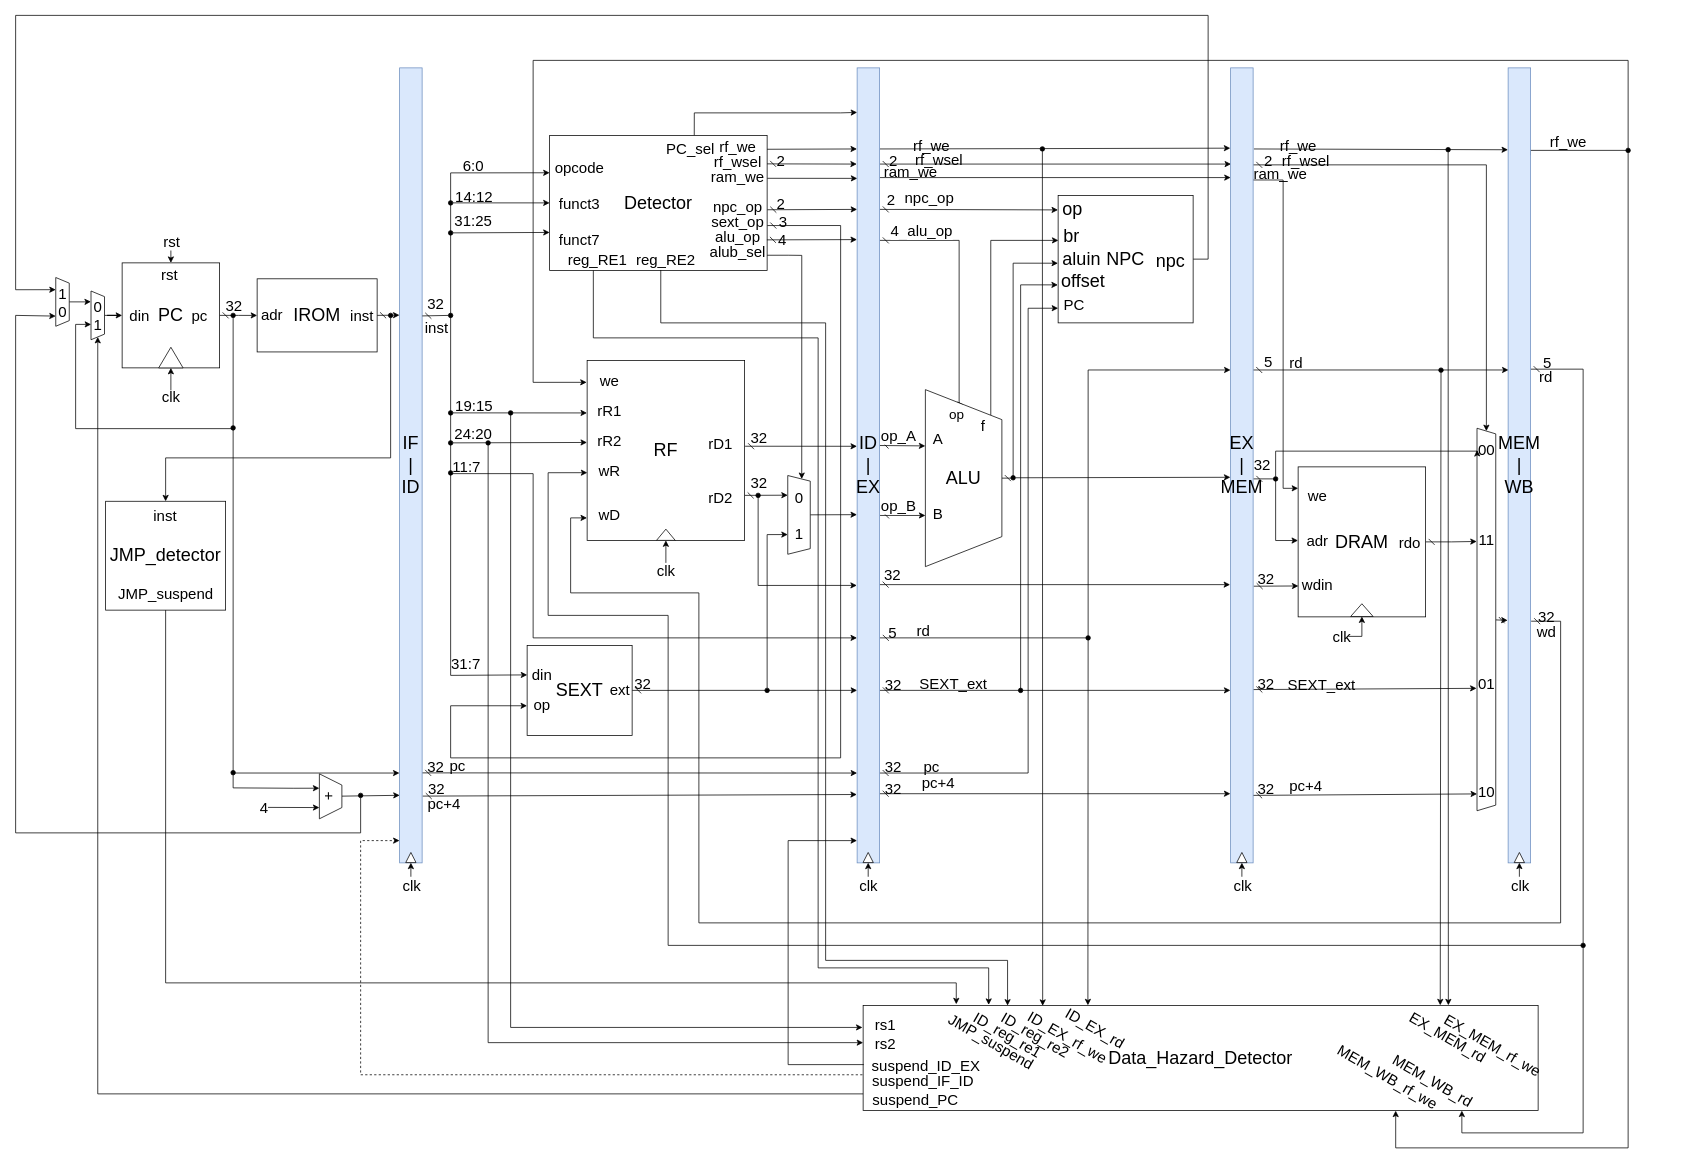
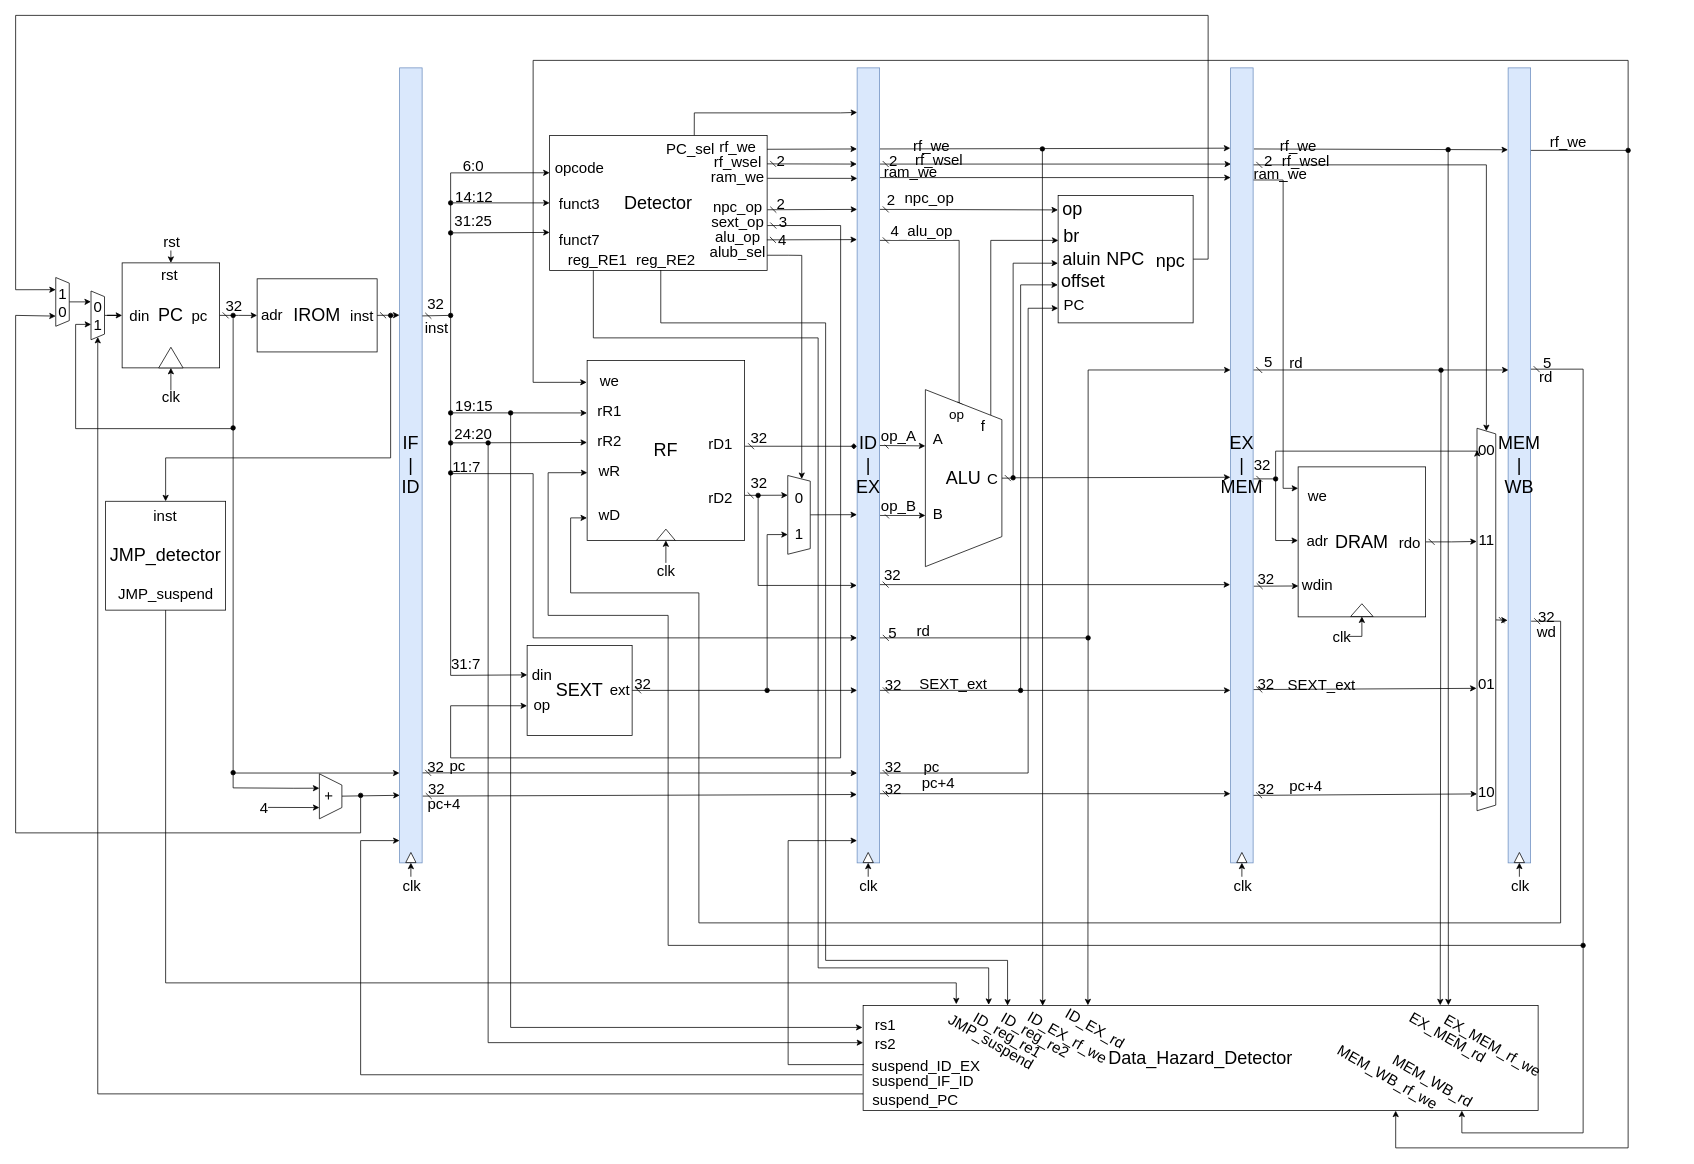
- <mxCell id="59" value="" style="endArrow=classic;html=1;rounded=0;exitX=1.003;exitY=0.477;exitDx=0;exitDy=0;exitPerimeter=0;entryX=-0.007;entryY=0.476;entryDx=0;entryDy=0;entryPerimeter=0;startArrow=dash;startFill=0;" parent="1" source="36" target="184" edge="1"><mxGeometry width="50" height="50" relative="1" as="geometry"><mxPoint x="1010" y="600" as="sourcePoint" /><mxPoint x="1060" y="550" as="targetPoint" /></mxGeometry></mxCell>
+ <mxCell id="59" value="" style="endArrow=diamond;html=1;rounded=0;exitX=1.003;exitY=0.477;exitDx=0;exitDy=0;exitPerimeter=0;entryX=-0.007;entryY=0.476;entryDx=0;entryDy=0;entryPerimeter=0;startArrow=dash;startFill=0;" parent="1" source="36" target="184" edge="1"><mxGeometry width="50" height="50" relative="1" as="geometry"><mxPoint x="1010" y="600" as="sourcePoint" /><mxPoint x="1060" y="550" as="targetPoint" /></mxGeometry></mxCell>
+ <mxCell id="87" value="&lt;font style=&quot;font-size: 20px;&quot;&gt;C&lt;/font&gt;" style="text;html=1;strokeColor=none;fillColor=none;align=center;verticalAlign=middle;whiteSpace=wrap;rounded=0;" parent="1" vertex="1"><mxGeometry x="1313" y="622" width="20" height="30" as="geometry" /></mxCell>
- <mxCell id="196" value="" style="endArrow=classic;html=1;rounded=0;entryX=-0.004;entryY=0.972;entryDx=0;entryDy=0;entryPerimeter=0;edgeStyle=orthogonalEdgeStyle;startArrow=none;startFill=0;exitX=-0.001;exitY=0.661;exitDx=0;exitDy=0;exitPerimeter=0;dashed=1;" parent="1" source="169" target="24" edge="1"><mxGeometry width="50" height="50" relative="1" as="geometry"><mxPoint x="400" y="1250" as="sourcePoint" /><mxPoint x="510" y="1180" as="targetPoint" /><Array as="points"><mxPoint x="480" y="1433" /><mxPoint x="480" y="1120" /></Array></mxGeometry></mxCell>
+ <mxCell id="196" value="" style="endArrow=classic;html=1;rounded=0;entryX=-0.004;entryY=0.972;entryDx=0;entryDy=0;entryPerimeter=0;edgeStyle=orthogonalEdgeStyle;startArrow=none;startFill=0;exitX=-0.001;exitY=0.661;exitDx=0;exitDy=0;exitPerimeter=0;" parent="1" source="169" target="24" edge="1"><mxGeometry width="50" height="50" relative="1" as="geometry"><mxPoint x="400" y="1250" as="sourcePoint" /><mxPoint x="510" y="1180" as="targetPoint" /><Array as="points"><mxPoint x="480" y="1433" /><mxPoint x="480" y="1120" /></Array></mxGeometry></mxCell>
